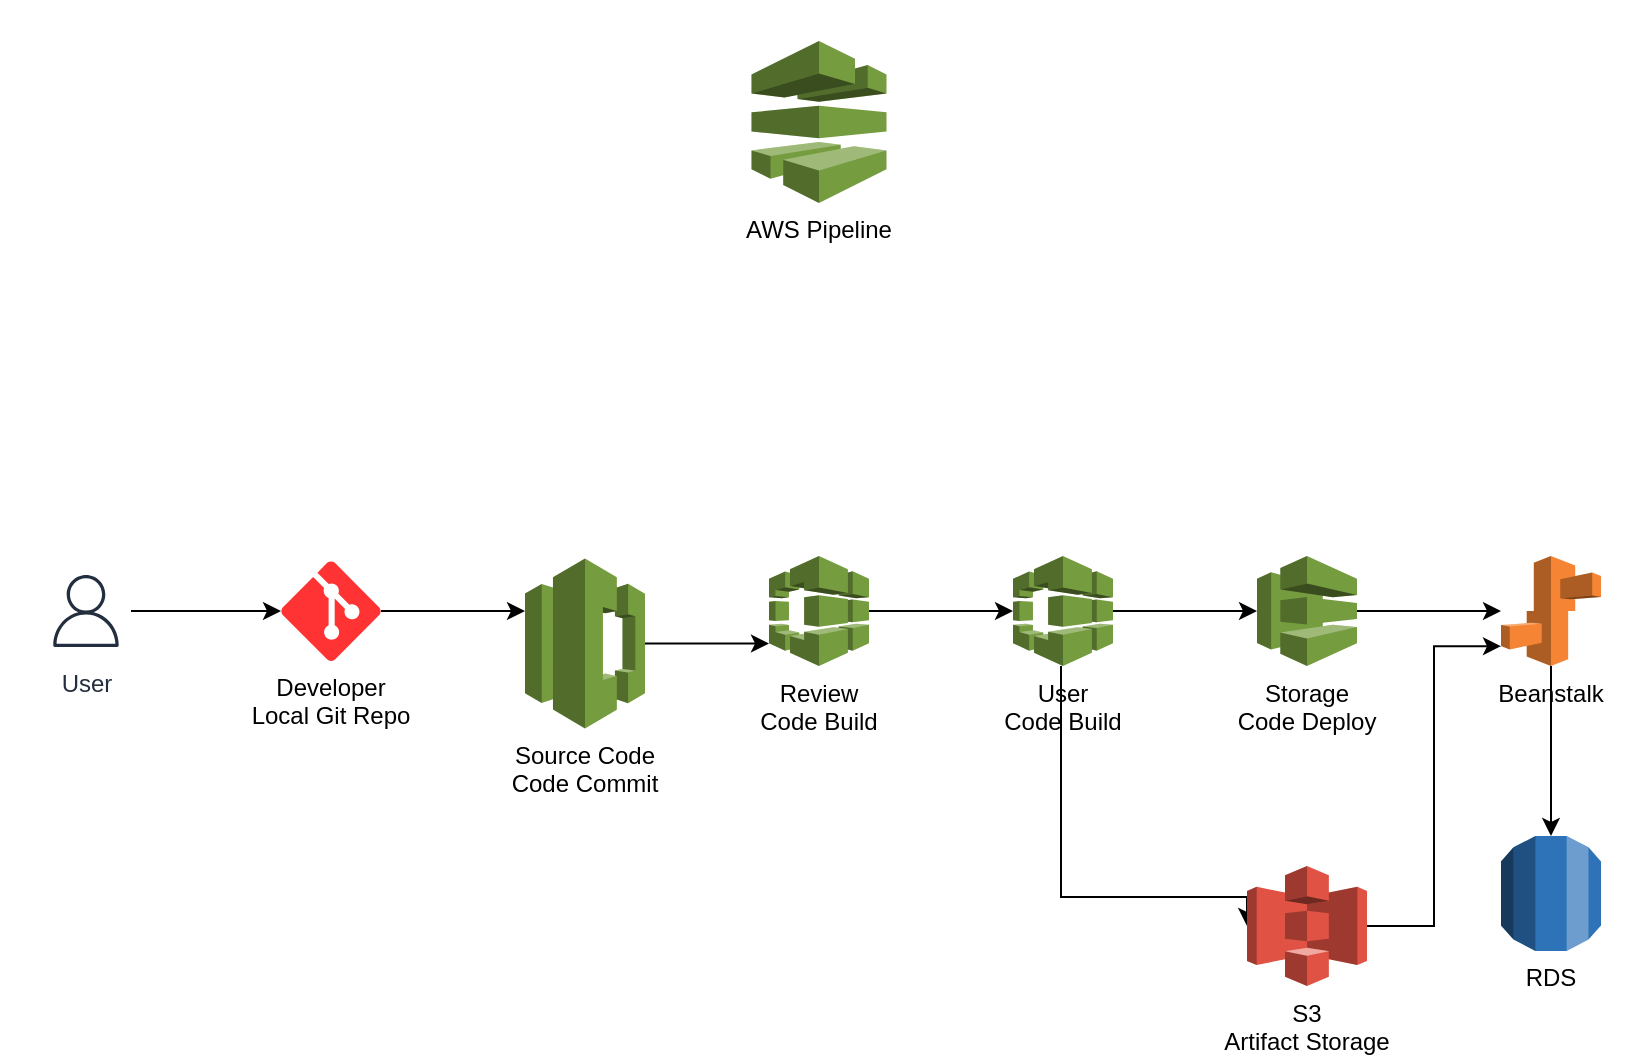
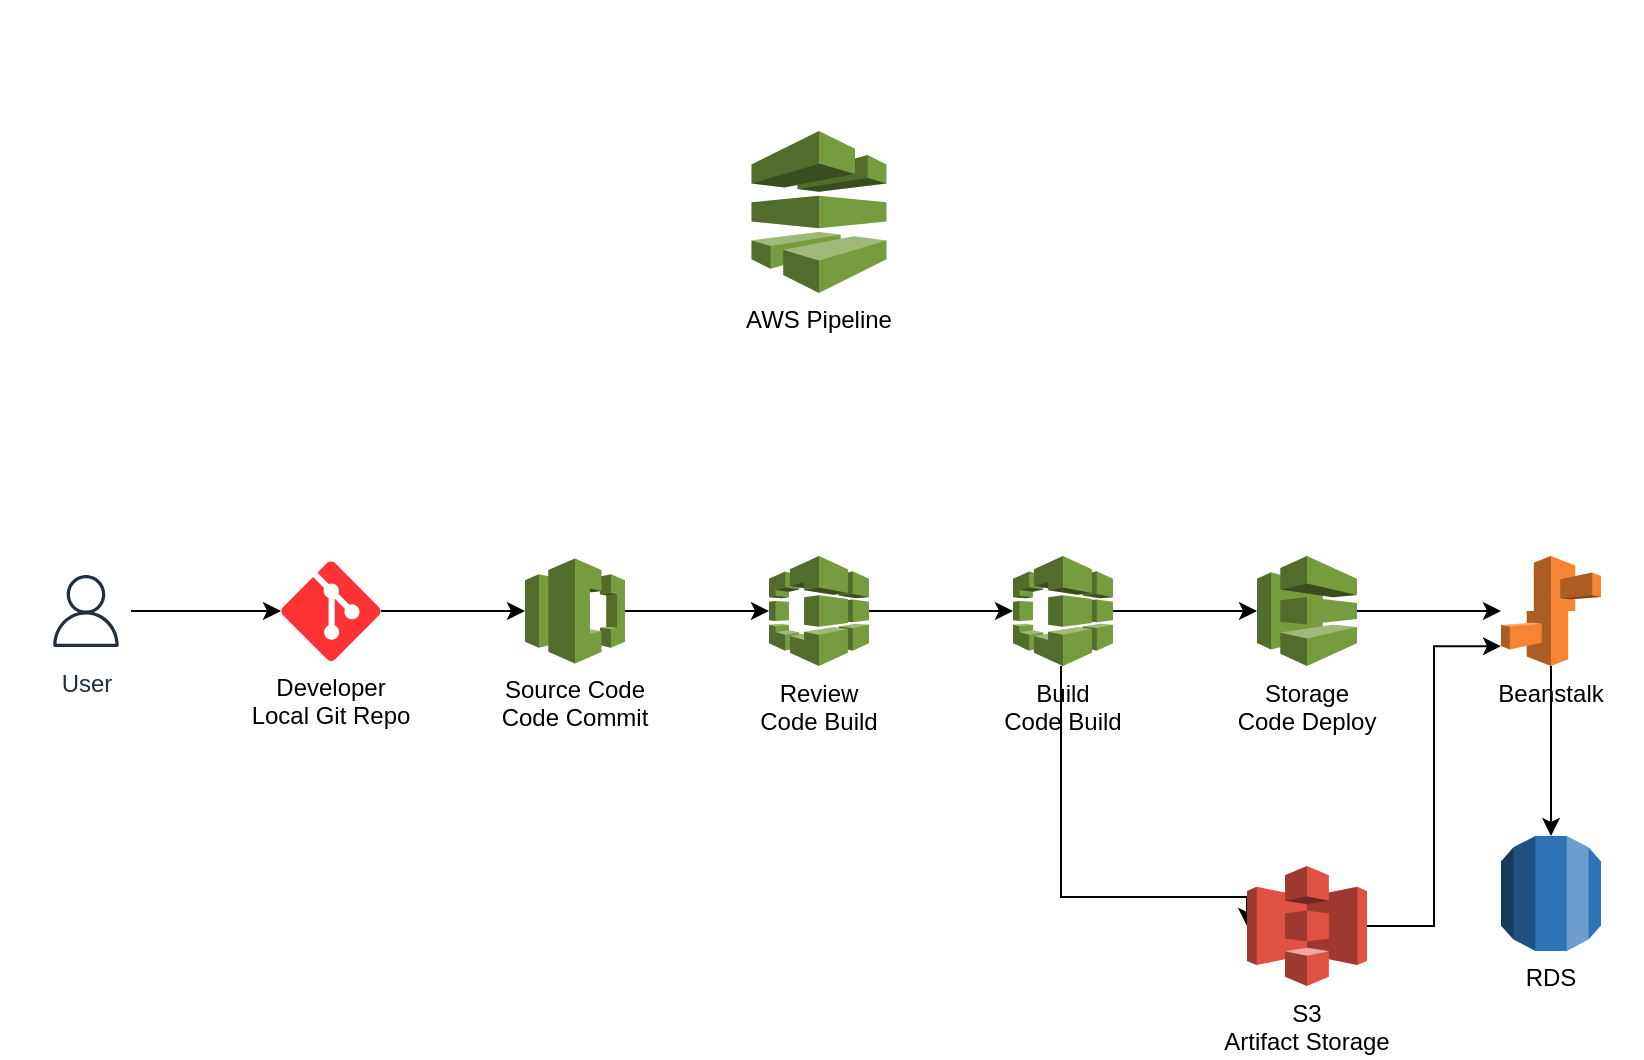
- <mxCell id="20" value="AWS Pipeline" style="outlineConnect=0;dashed=0;verticalLabelPosition=bottom;verticalAlign=top;align=center;html=1;shape=mxgraph.aws3.codepipeline;fillColor=#759C3E;gradientColor=none;" vertex="1" parent="1"><mxGeometry x="375.25" y="20" width="67.5" height="81" as="geometry" /></mxCell>
+ <mxCell id="20" value="AWS Pipeline" style="outlineConnect=0;dashed=0;verticalLabelPosition=bottom;verticalAlign=top;align=center;html=1;shape=mxgraph.aws3.codepipeline;fillColor=#759C3E;gradientColor=none;" vertex="1" parent="1"><mxGeometry x="375.25" y="65" width="67.5" height="81" as="geometry" /></mxCell>
- <mxCell id="7" value="Source Code&lt;br&gt;Code Commit" style="outlineConnect=0;dashed=0;verticalLabelPosition=bottom;verticalAlign=top;align=center;html=1;shape=mxgraph.aws3.codecommit;fillColor=#759C3E;gradientColor=none;" vertex="1" parent="1"><mxGeometry x="262" y="278.75" width="60" height="85" as="geometry" /></mxCell>
+ <mxCell id="7" value="Source Code&lt;br&gt;Code Commit" style="outlineConnect=0;dashed=0;verticalLabelPosition=bottom;verticalAlign=top;align=center;html=1;shape=mxgraph.aws3.codecommit;fillColor=#759C3E;gradientColor=none;" vertex="1" parent="1"><mxGeometry x="262" y="278.75" width="50" height="52.5" as="geometry" /></mxCell>
- <mxCell id="12" value="User&lt;br&gt;Code Build" style="outlineConnect=0;dashed=0;verticalLabelPosition=bottom;verticalAlign=top;align=center;html=1;shape=mxgraph.aws3.codebuild;fillColor=#759C3E;gradientColor=none;" vertex="1" parent="1"><mxGeometry x="506" y="277.5" width="50" height="55" as="geometry" /></mxCell>
+ <mxCell id="12" value="Build&lt;br&gt;Code Build" style="outlineConnect=0;dashed=0;verticalLabelPosition=bottom;verticalAlign=top;align=center;html=1;shape=mxgraph.aws3.codebuild;fillColor=#759C3E;gradientColor=none;" vertex="1" parent="1"><mxGeometry x="506" y="277.5" width="50" height="55" as="geometry" /></mxCell>
